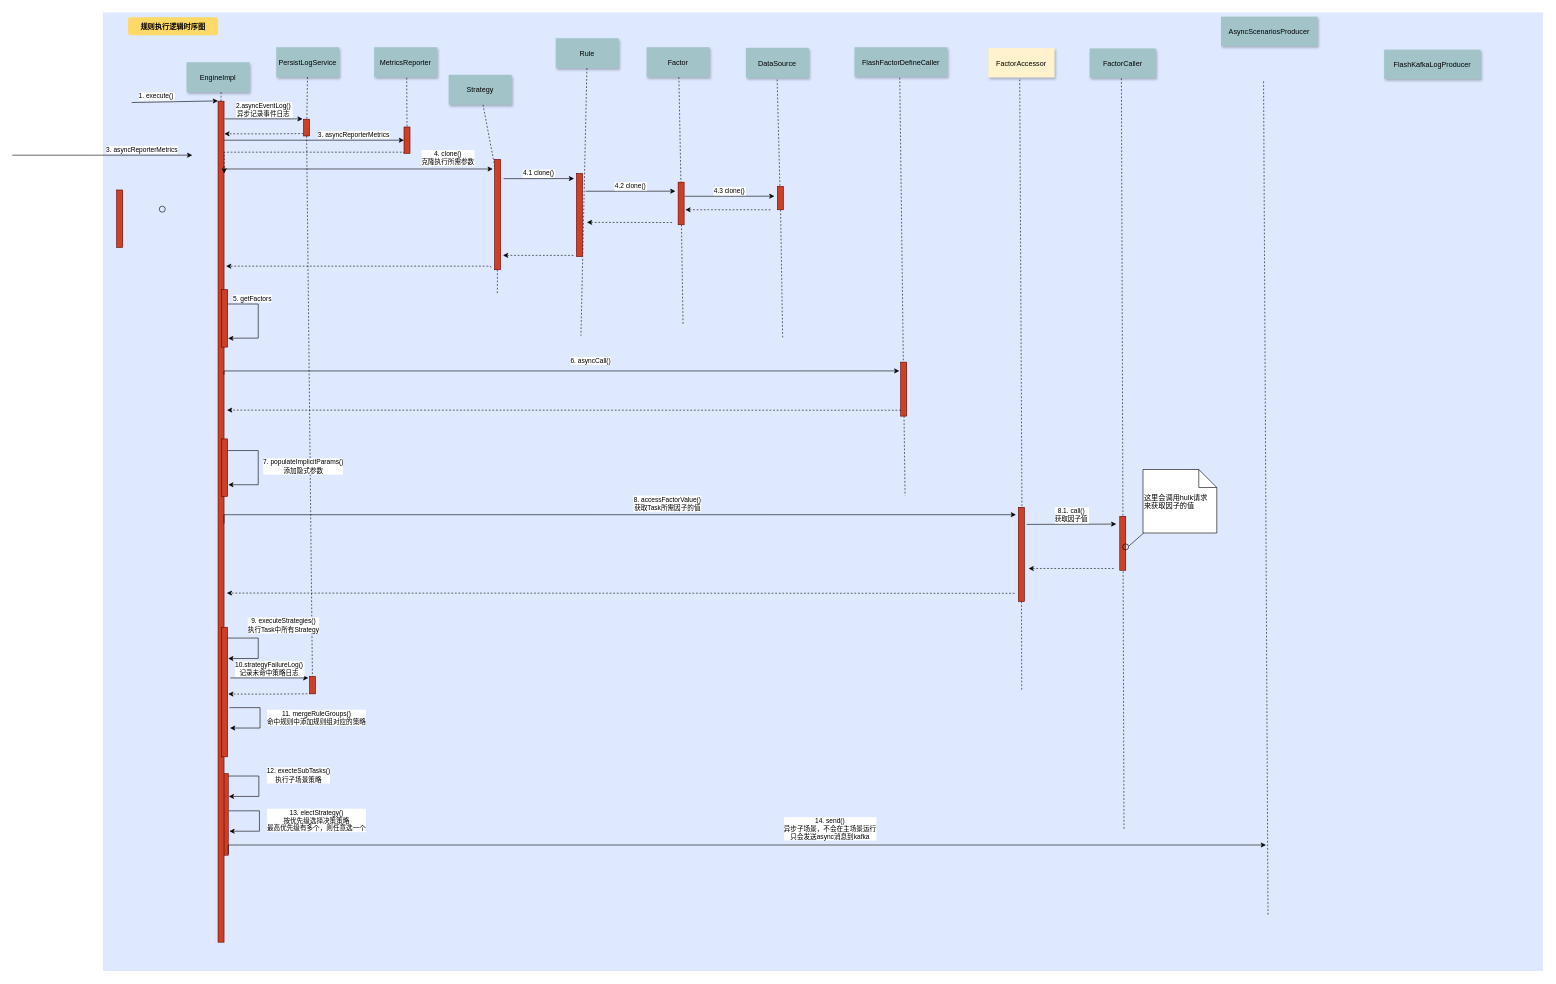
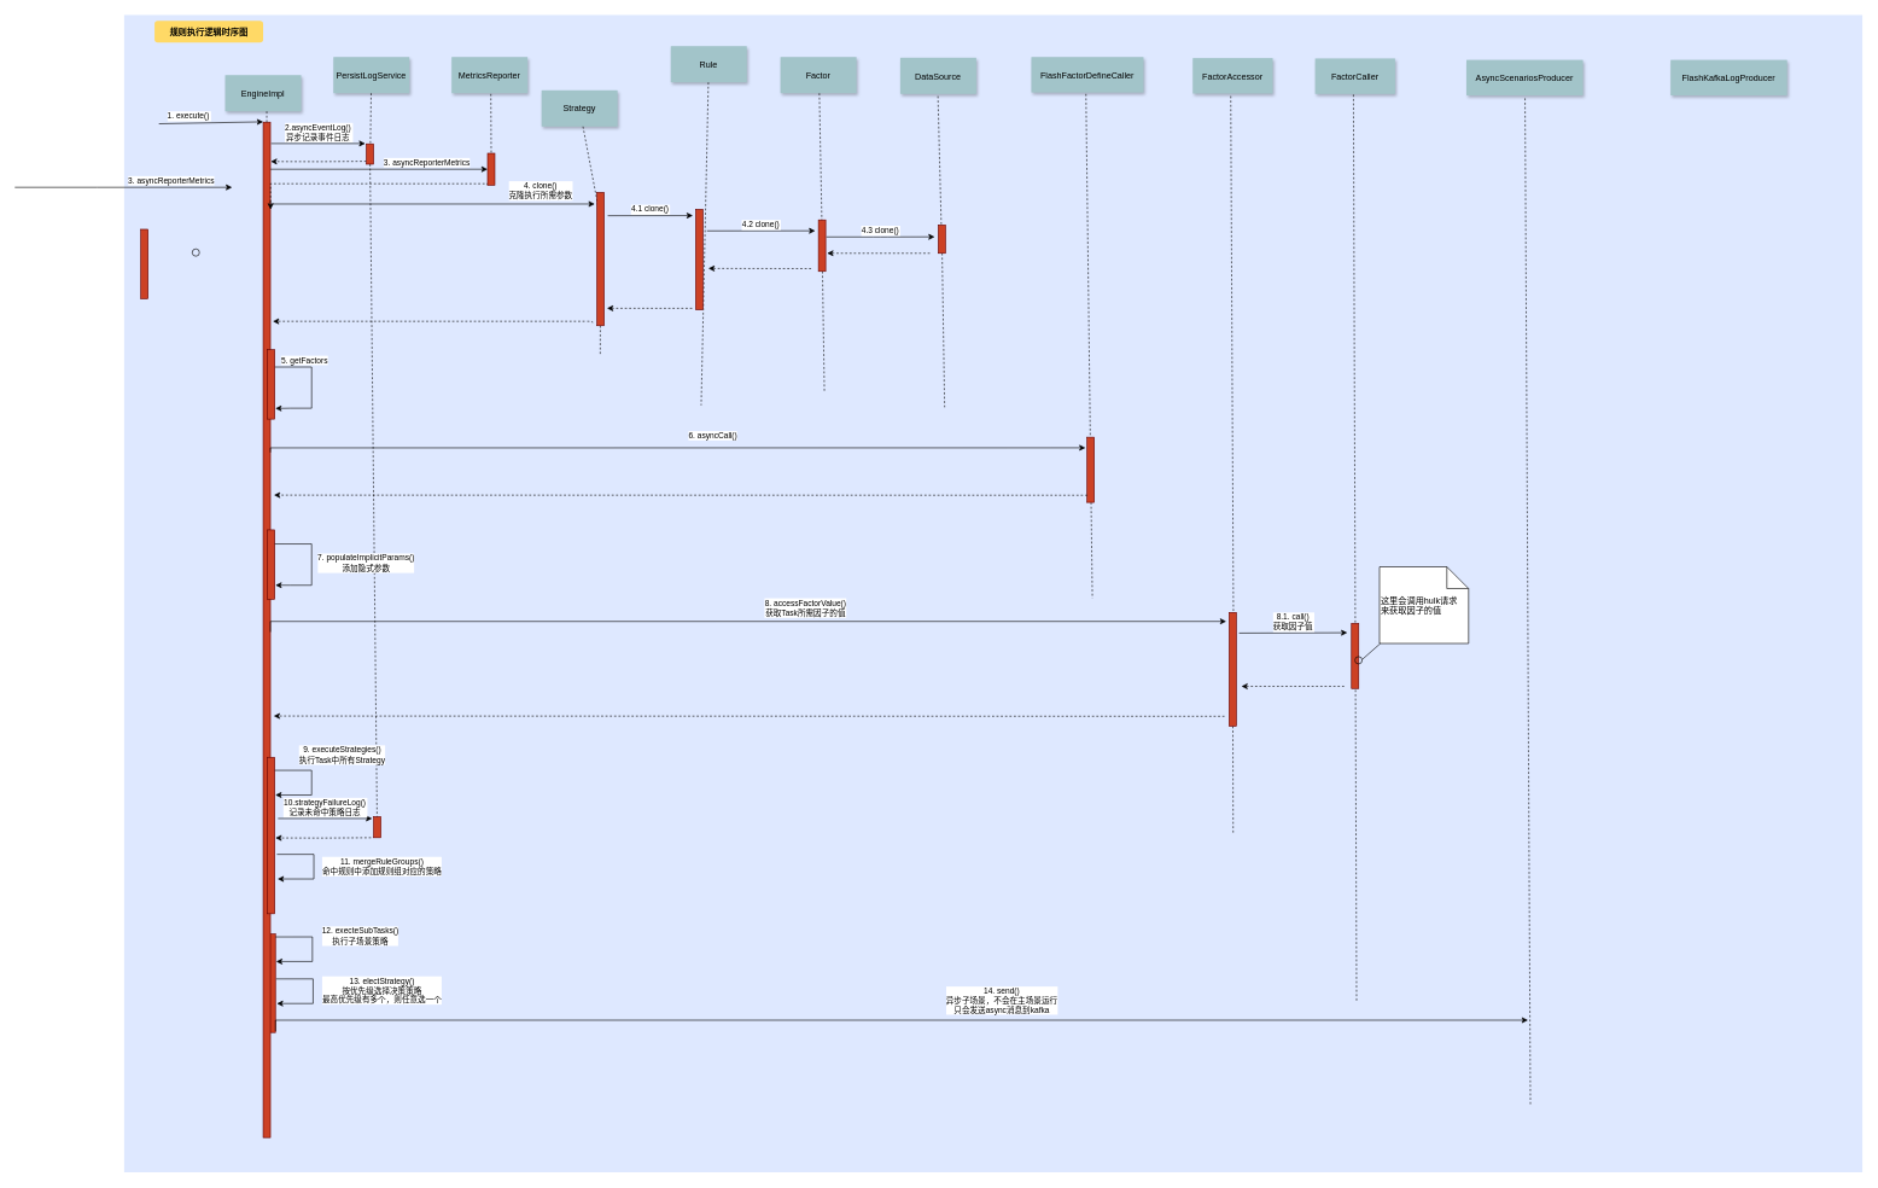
- <mxCell id="14" value="AsyncScenariosProducer" style="shadow=1;fillColor=#A2C4C9;strokeColor=none" vertex="1" parent="2"><mxGeometry x="1864" y="7" width="161" height="49" as="geometry" /></mxCell>
+ <mxCell id="14" value="AsyncScenariosProducer" style="shadow=1;fillColor=#A2C4C9;strokeColor=none" vertex="1" parent="2"><mxGeometry x="1854" y="62" width="161" height="49" as="geometry" /></mxCell>
- <mxCell id="46" value="FactorAccessor" style="shadow=1;fillColor=#fff2cc;strokeColor=none;" vertex="1" parent="1"><mxGeometry x="1647" y="79.5" width="110.5" height="49" as="geometry" /></mxCell>
+ <mxCell id="46" value="FactorAccessor" style="shadow=1;fillColor=#A2C4C9;strokeColor=none" vertex="1" parent="1"><mxGeometry x="1647" y="79.5" width="110.5" height="49" as="geometry" /></mxCell>
